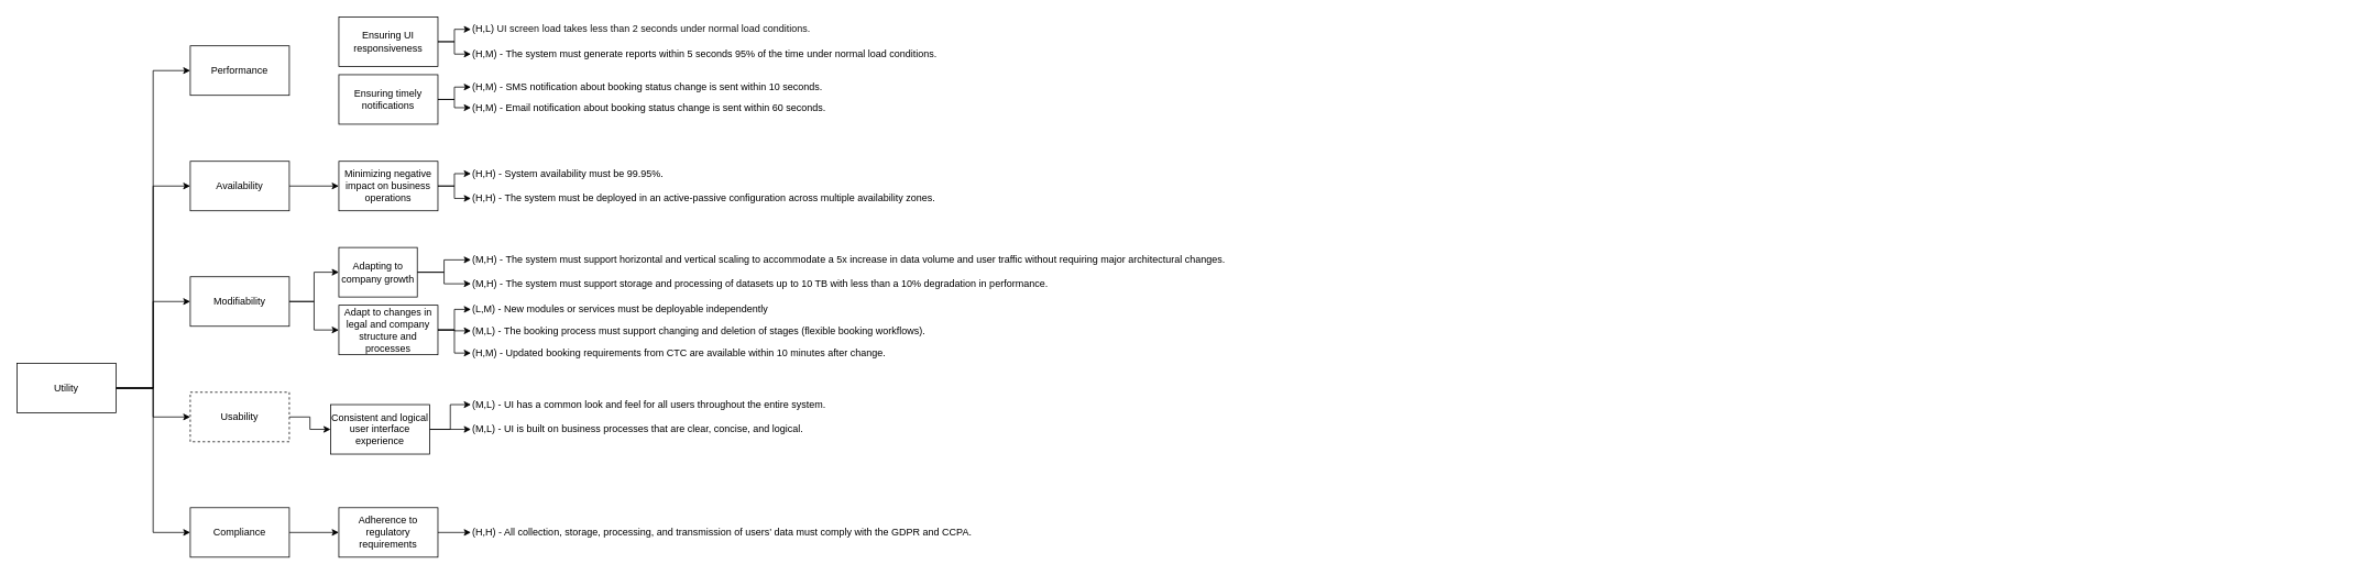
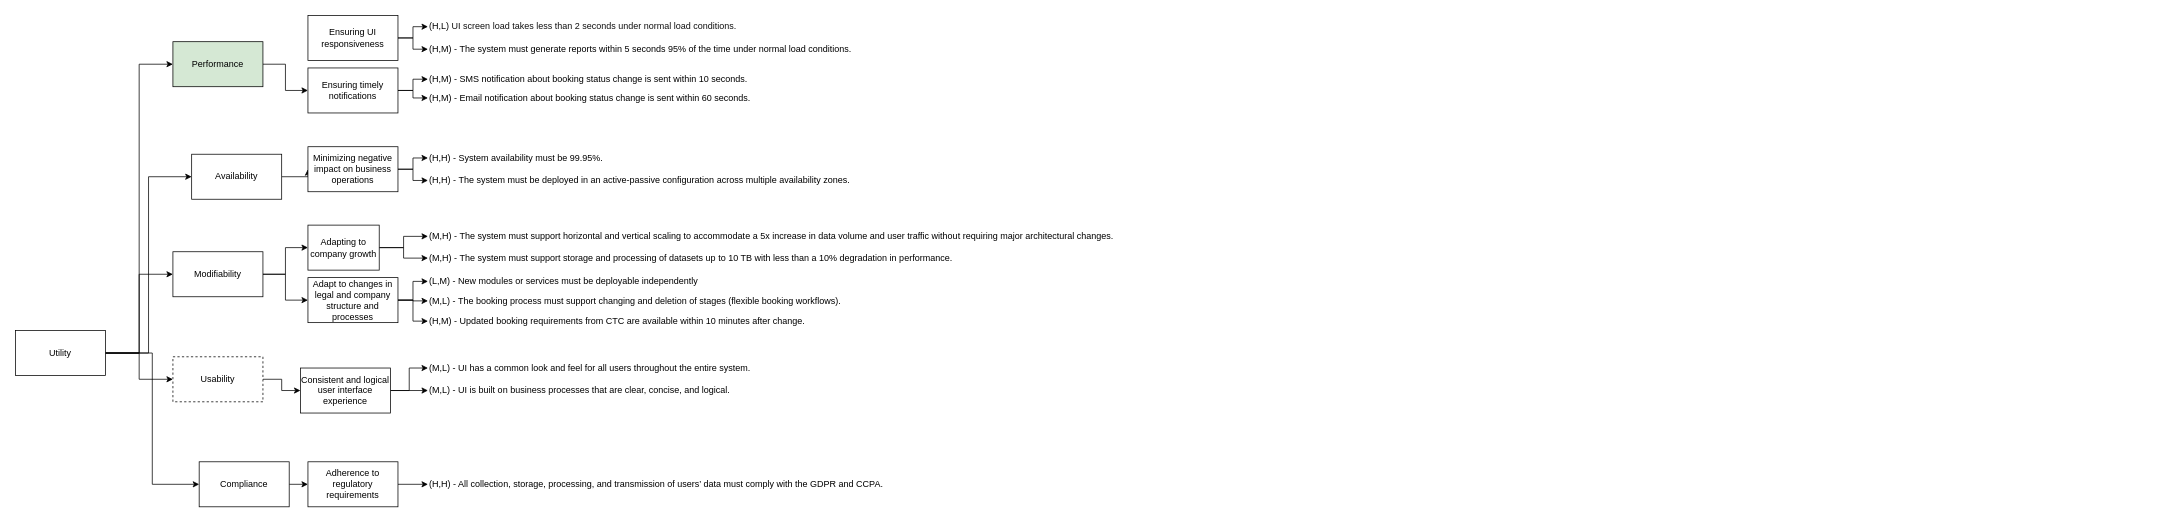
- <mxCell id="9" value="Performance" style="rounded=0;whiteSpace=wrap;html=1;" vertex="1" parent="1"><mxGeometry x="230" y="55" width="120" height="60" as="geometry" /></mxCell>
+ <mxCell id="9" value="Performance" style="rounded=0;whiteSpace=wrap;html=1;fillColor=#d5e8d4;" vertex="1" parent="1"><mxGeometry x="230" y="55" width="120" height="60" as="geometry" /></mxCell>
+ <mxCell id="8" style="edgeStyle=orthogonalEdgeStyle;rounded=0;orthogonalLoop=1;jettySize=auto;html=1;exitX=1;exitY=0.5;exitDx=0;exitDy=0;entryX=0;entryY=0.5;entryDx=0;entryDy=0;" edge="1" parent="1" source="9" target="24"><mxGeometry relative="1" as="geometry" /></mxCell>
- <mxCell id="14" value="Availability" style="rounded=0;whiteSpace=wrap;html=1;" vertex="1" parent="1"><mxGeometry x="230" y="195" width="120" height="60" as="geometry" /></mxCell>
+ <mxCell id="14" value="Availability" style="rounded=0;whiteSpace=wrap;html=1;" vertex="1" parent="1"><mxGeometry x="255" y="205" width="120" height="60" as="geometry" /></mxCell>
- <mxCell id="18" value="Compliance" style="rounded=0;whiteSpace=wrap;html=1;" vertex="1" parent="1"><mxGeometry x="230" y="615" width="120" height="60" as="geometry" /></mxCell>
+ <mxCell id="18" value="Compliance" style="rounded=0;whiteSpace=wrap;html=1;" vertex="1" parent="1"><mxGeometry x="265" y="615" width="120" height="60" as="geometry" /></mxCell>
